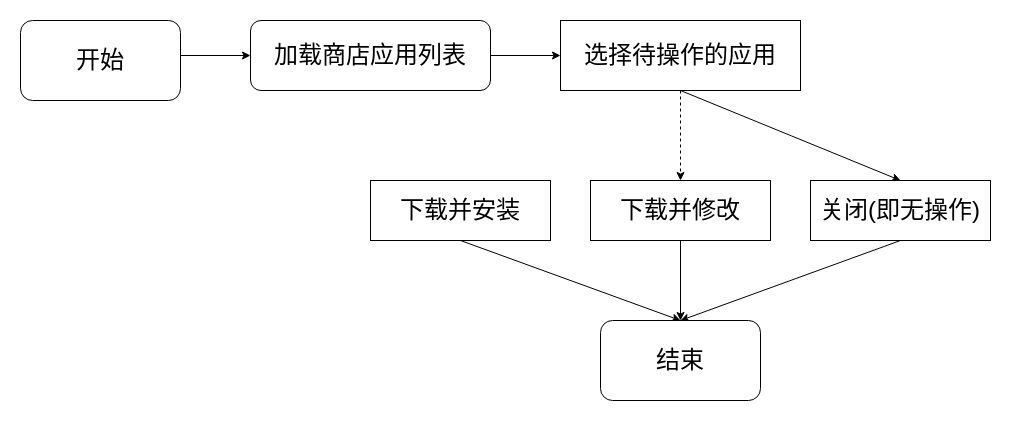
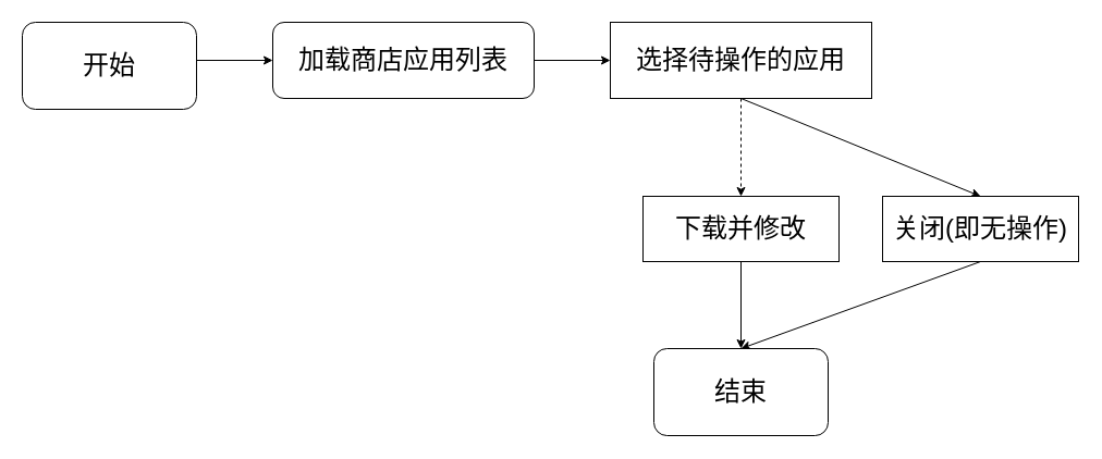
- <mxCell id="10" value="下载并安装" style="rounded=0;whiteSpace=wrap;html=1;fontSize=24;" vertex="1" parent="1"><mxGeometry x="370" y="180" width="180" height="60" as="geometry" /></mxCell>
- <mxCell id="9" style="edgeStyle=none;html=1;exitX=0.5;exitY=1;exitDx=0;exitDy=0;entryX=0.5;entryY=0;entryDx=0;entryDy=0;fontSize=24;" edge="1" parent="1" source="10" target="15"><mxGeometry relative="1" as="geometry" /></mxCell>
